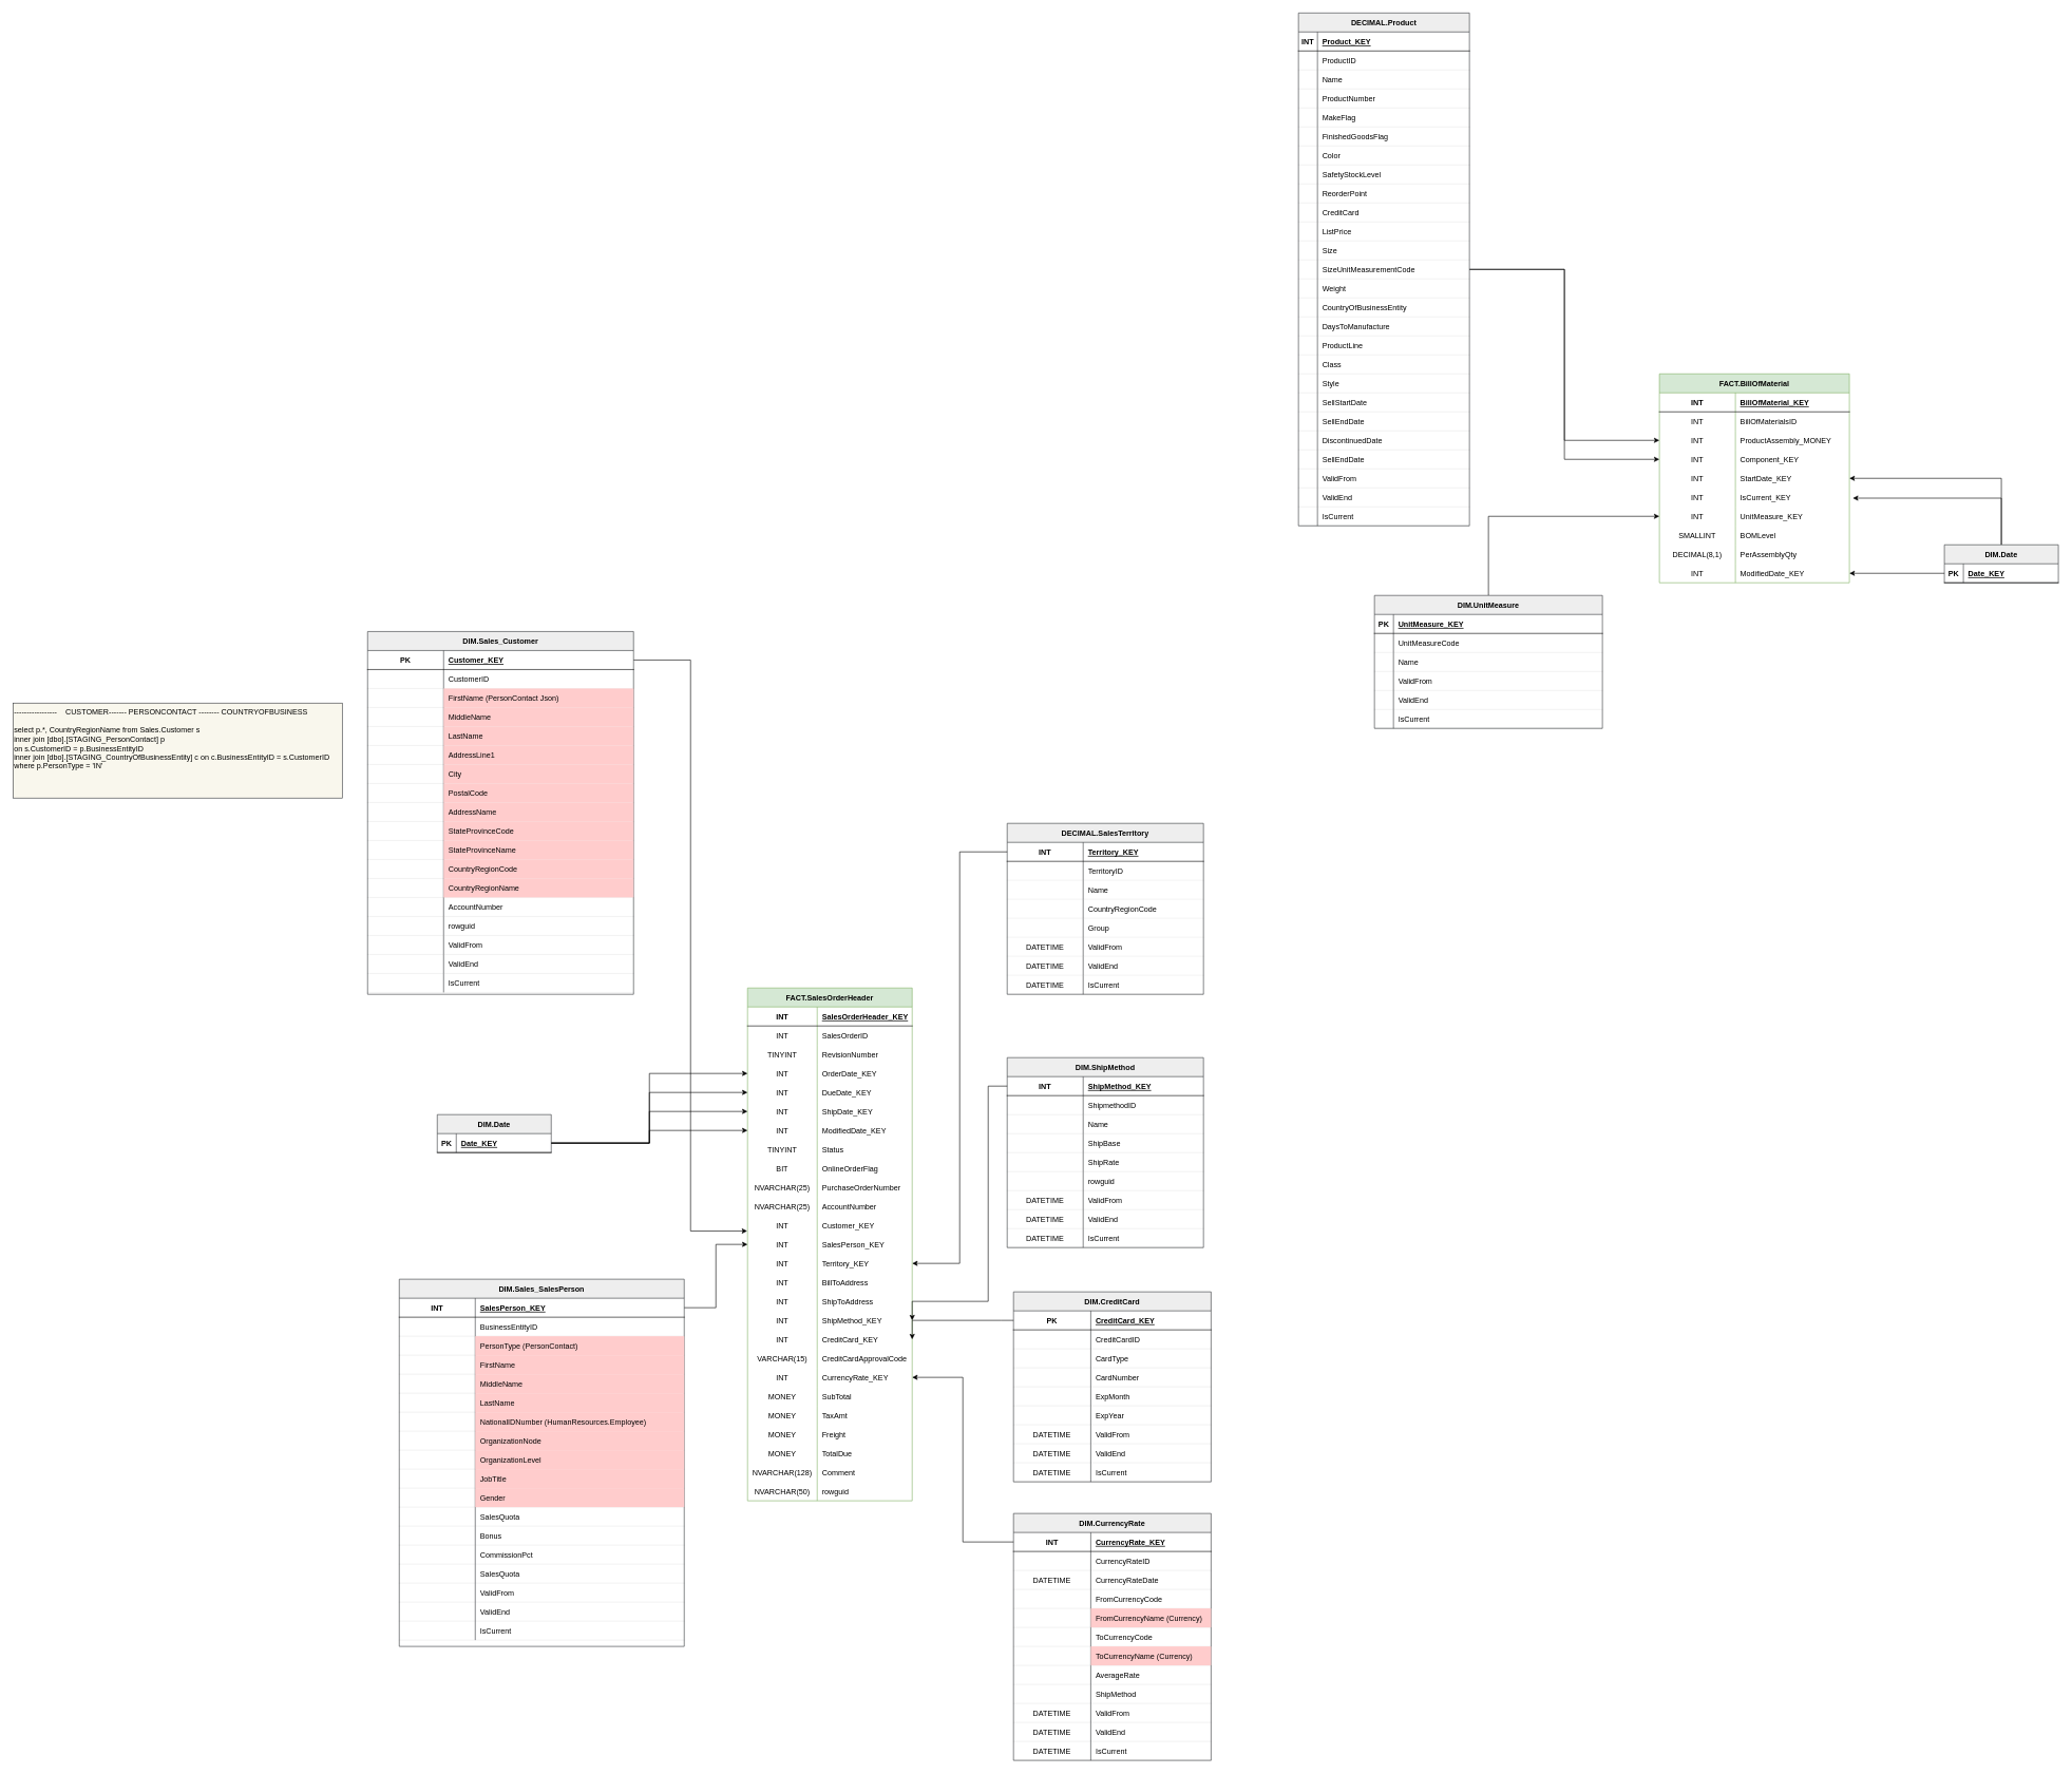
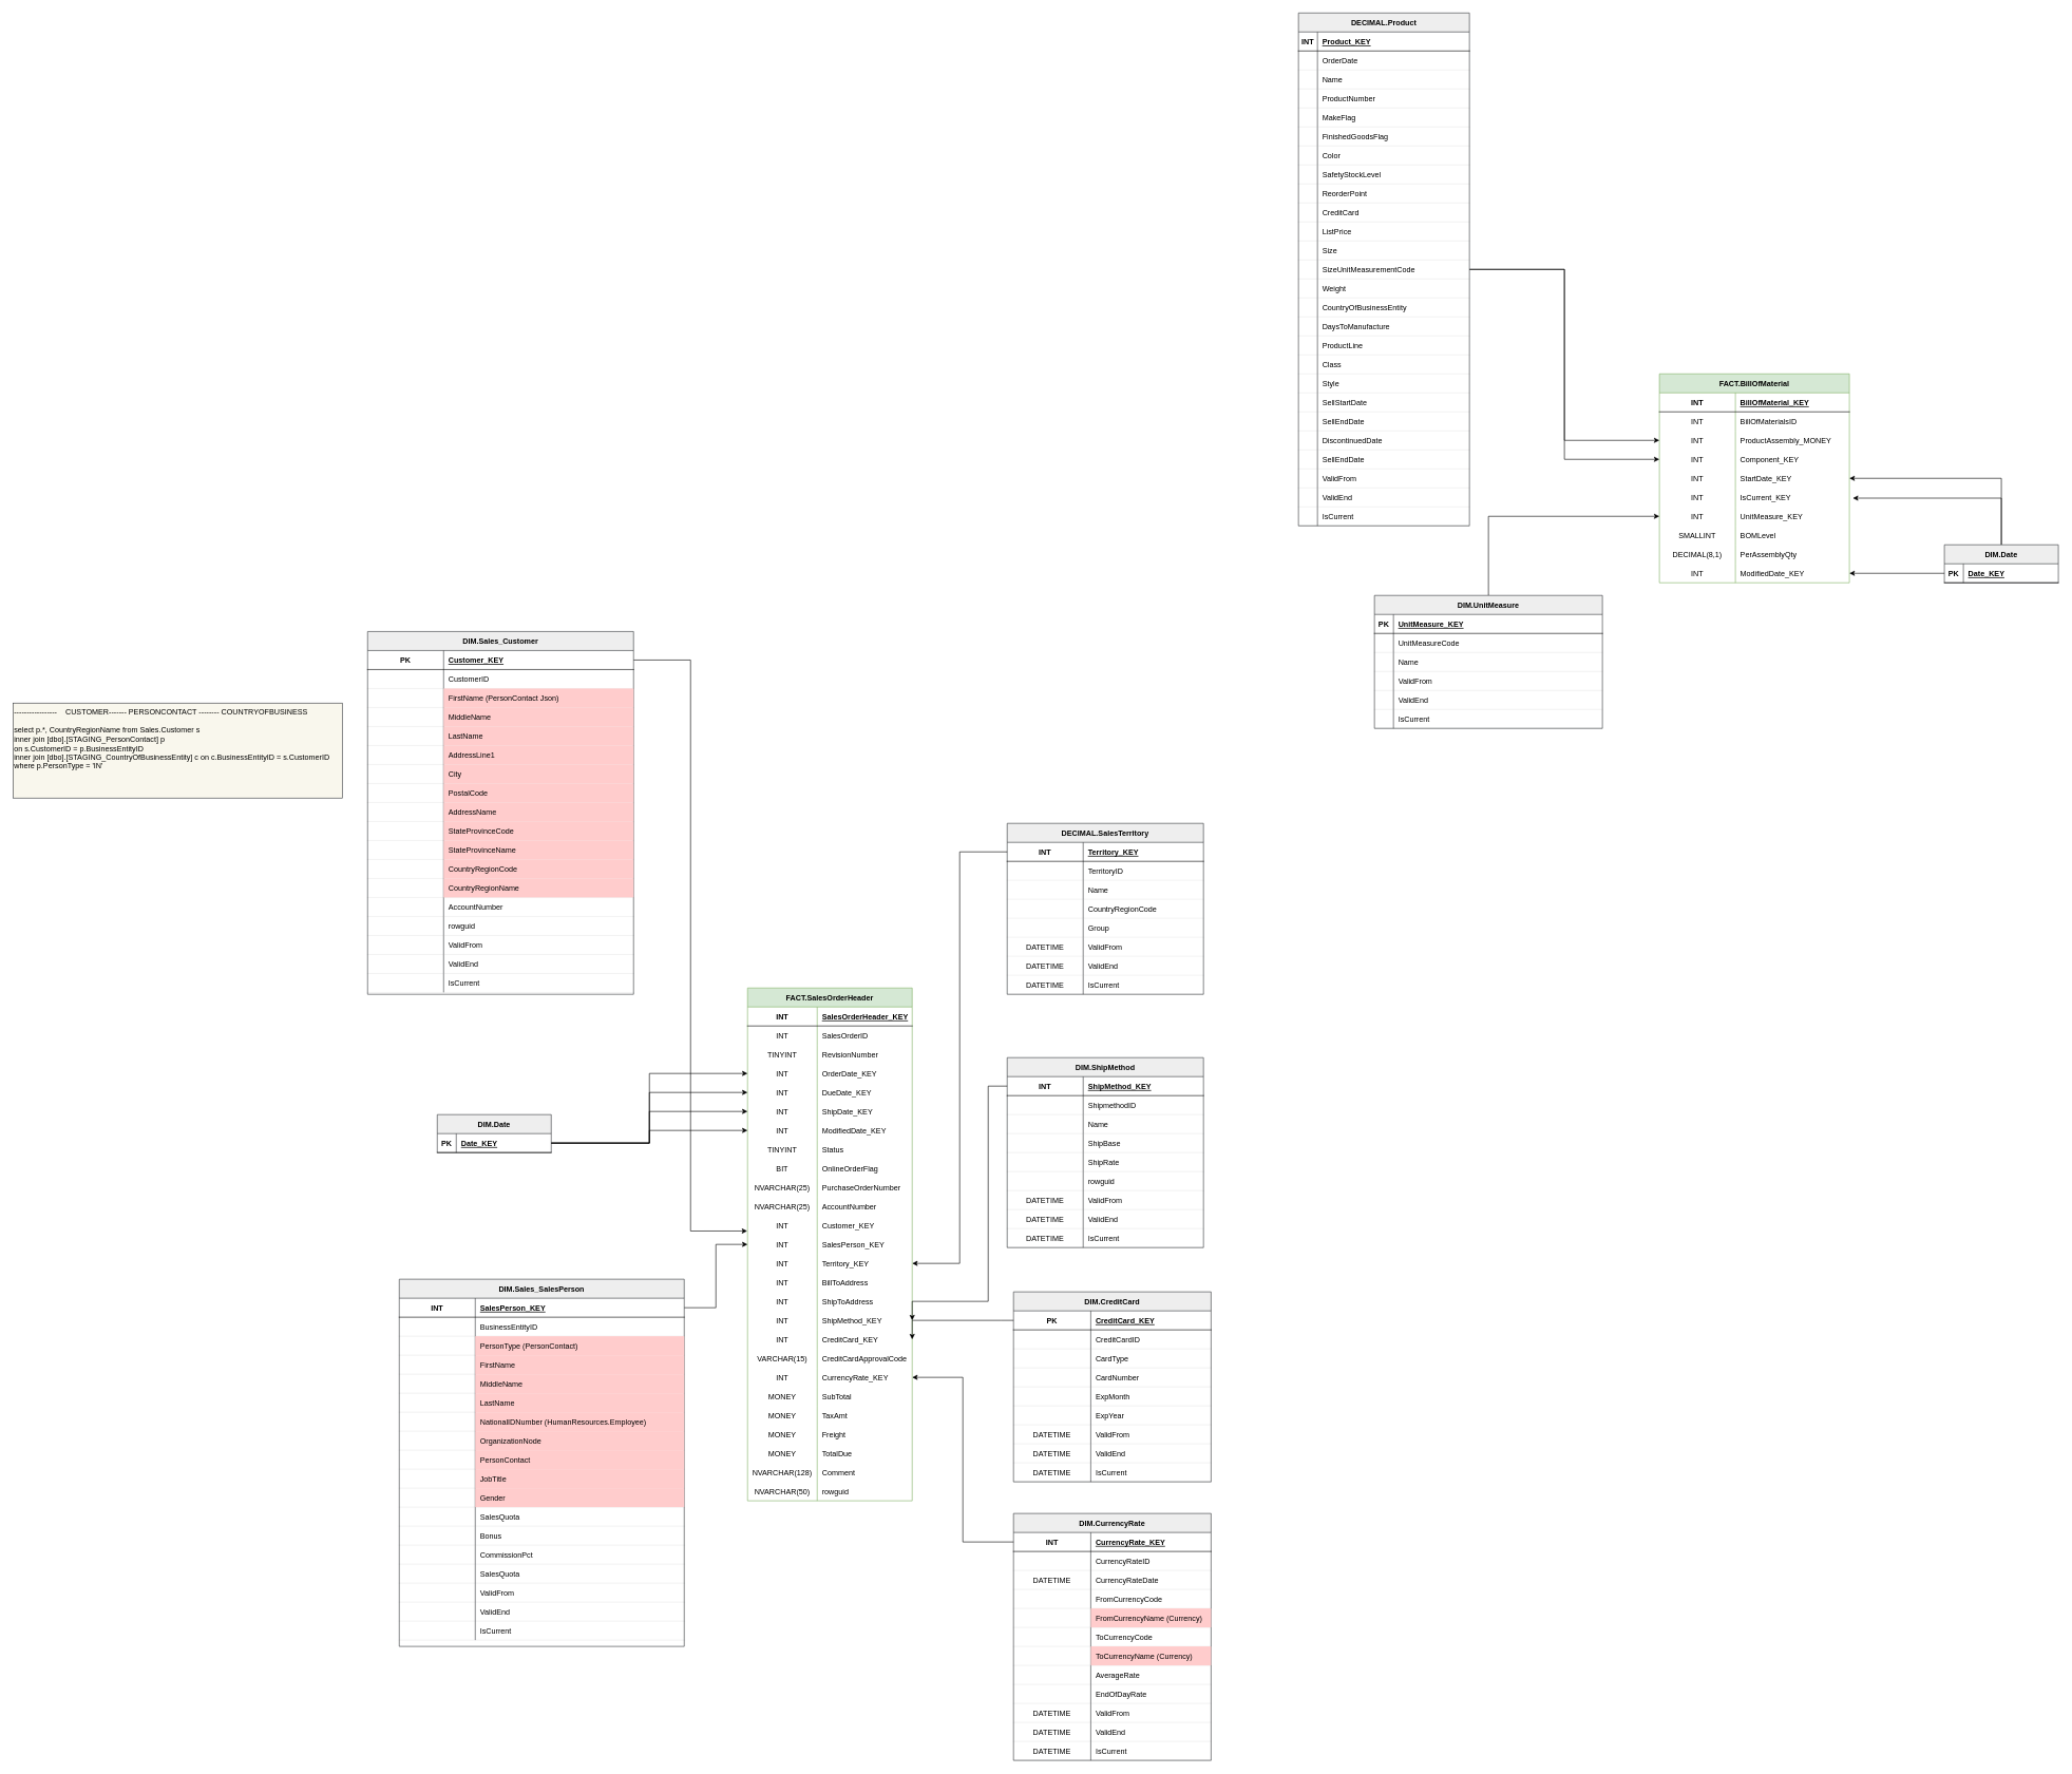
- <mxCell id="41" value="ProductID" style="shape=partialRectangle;connectable=0;fillColor=none;top=0;left=0;bottom=0;right=0;align=left;spacingLeft=6;fontStyle=0;overflow=hidden;" vertex="1" parent="39"><mxGeometry x="30" width="240" height="30" as="geometry"><mxRectangle width="240" height="30" as="alternateBounds" /></mxGeometry></mxCell>
+ <mxCell id="41" value="OrderDate" style="shape=partialRectangle;connectable=0;fillColor=none;top=0;left=0;bottom=0;right=0;align=left;spacingLeft=6;fontStyle=0;overflow=hidden;" vertex="1" parent="39"><mxGeometry x="30" width="240" height="30" as="geometry"><mxRectangle width="240" height="30" as="alternateBounds" /></mxGeometry></mxCell>
- <mxCell id="370" value="OrganizationLevel" style="shape=partialRectangle;connectable=0;fillColor=#ffcccc;top=0;left=0;bottom=0;right=0;align=left;spacingLeft=6;fontStyle=0;overflow=hidden;strokeColor=#36393d;" vertex="1" parent="368"><mxGeometry x="120" width="330" height="30" as="geometry"><mxRectangle width="330" height="30" as="alternateBounds" /></mxGeometry></mxCell>
+ <mxCell id="370" value="PersonContact" style="shape=partialRectangle;connectable=0;fillColor=#ffcccc;top=0;left=0;bottom=0;right=0;align=left;spacingLeft=6;fontStyle=0;overflow=hidden;strokeColor=#36393d;" vertex="1" parent="368"><mxGeometry x="120" width="330" height="30" as="geometry"><mxRectangle width="330" height="30" as="alternateBounds" /></mxGeometry></mxCell>
- <mxCell id="276" value="ShipMethod" style="shape=partialRectangle;connectable=0;fillColor=none;top=0;left=0;bottom=0;right=0;align=left;spacingLeft=6;fontStyle=0;overflow=hidden;" vertex="1" parent="274"><mxGeometry x="122" width="190" height="30" as="geometry"><mxRectangle width="190" height="30" as="alternateBounds" /></mxGeometry></mxCell>
+ <mxCell id="276" value="EndOfDayRate" style="shape=partialRectangle;connectable=0;fillColor=none;top=0;left=0;bottom=0;right=0;align=left;spacingLeft=6;fontStyle=0;overflow=hidden;" vertex="1" parent="274"><mxGeometry x="122" width="190" height="30" as="geometry"><mxRectangle width="190" height="30" as="alternateBounds" /></mxGeometry></mxCell>
